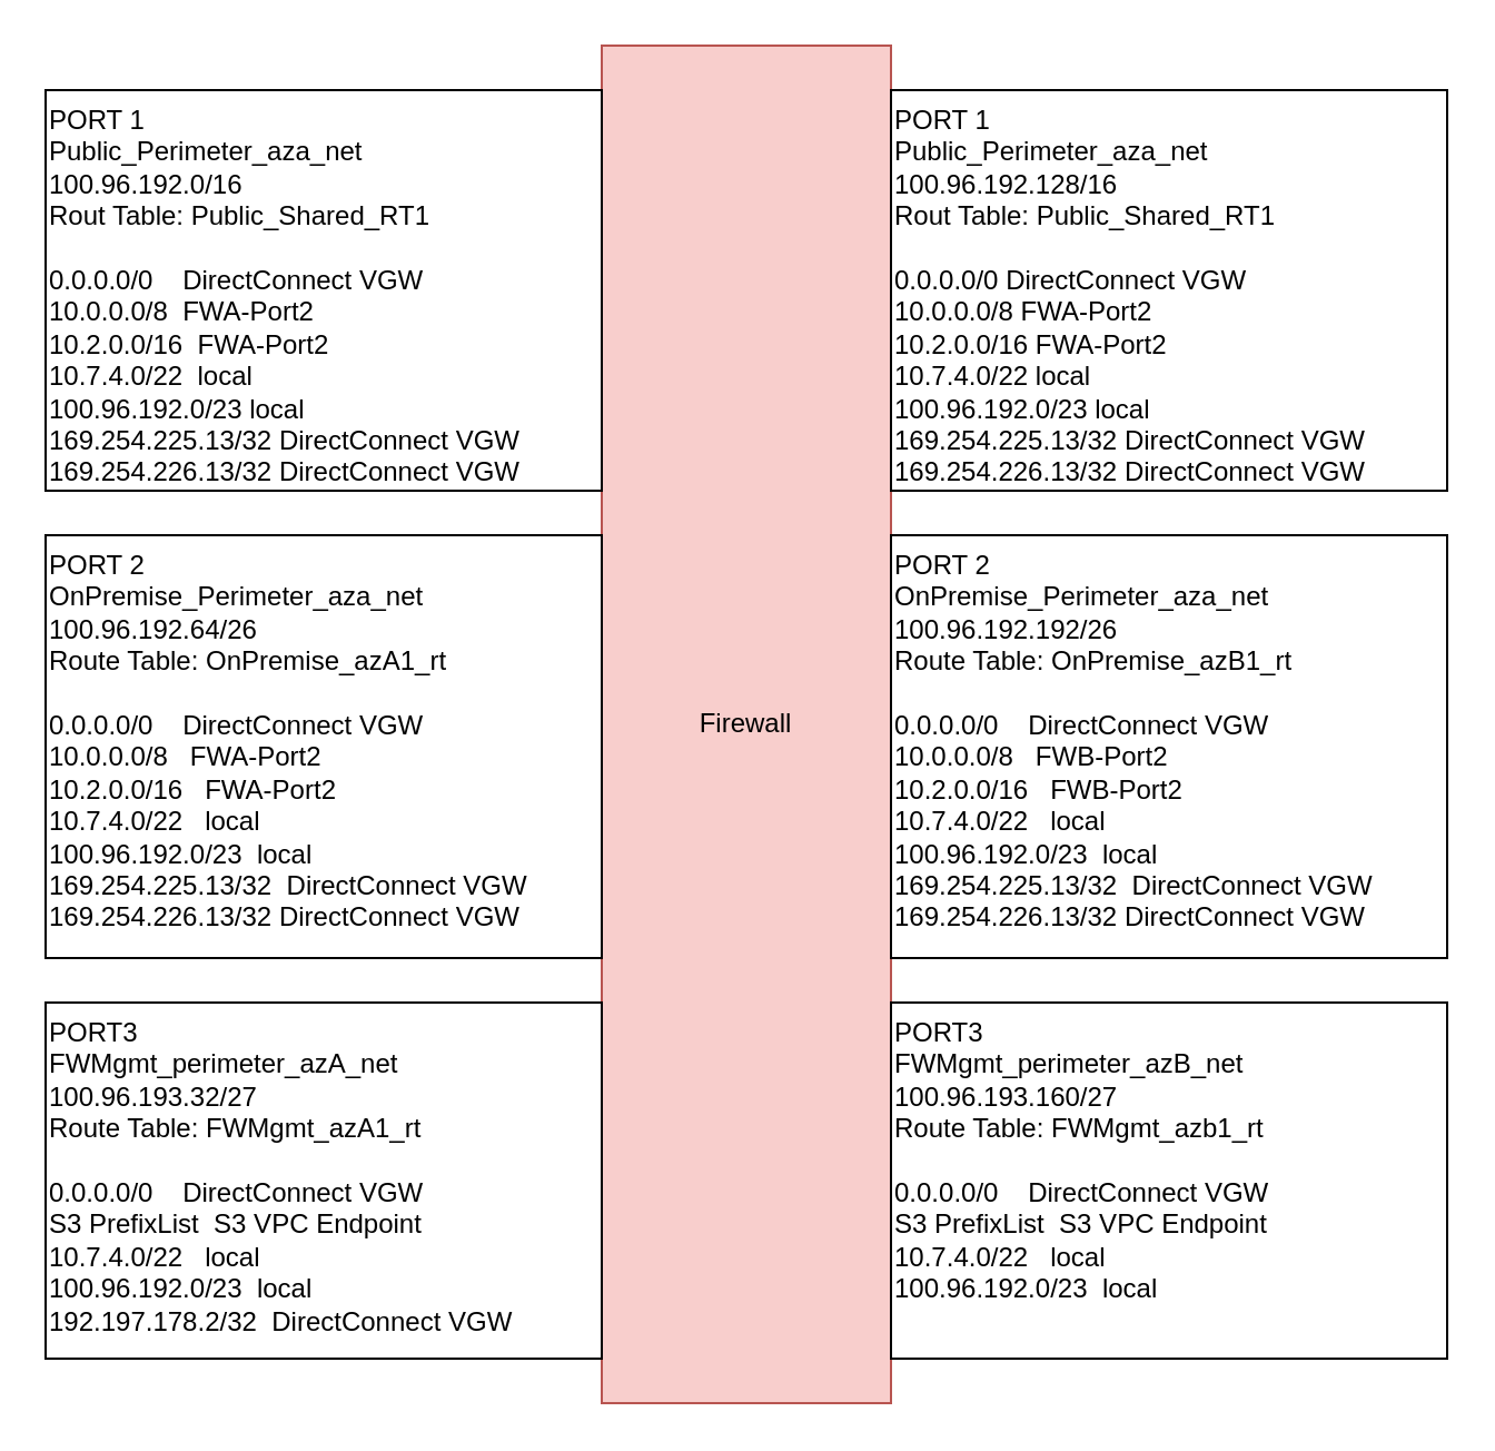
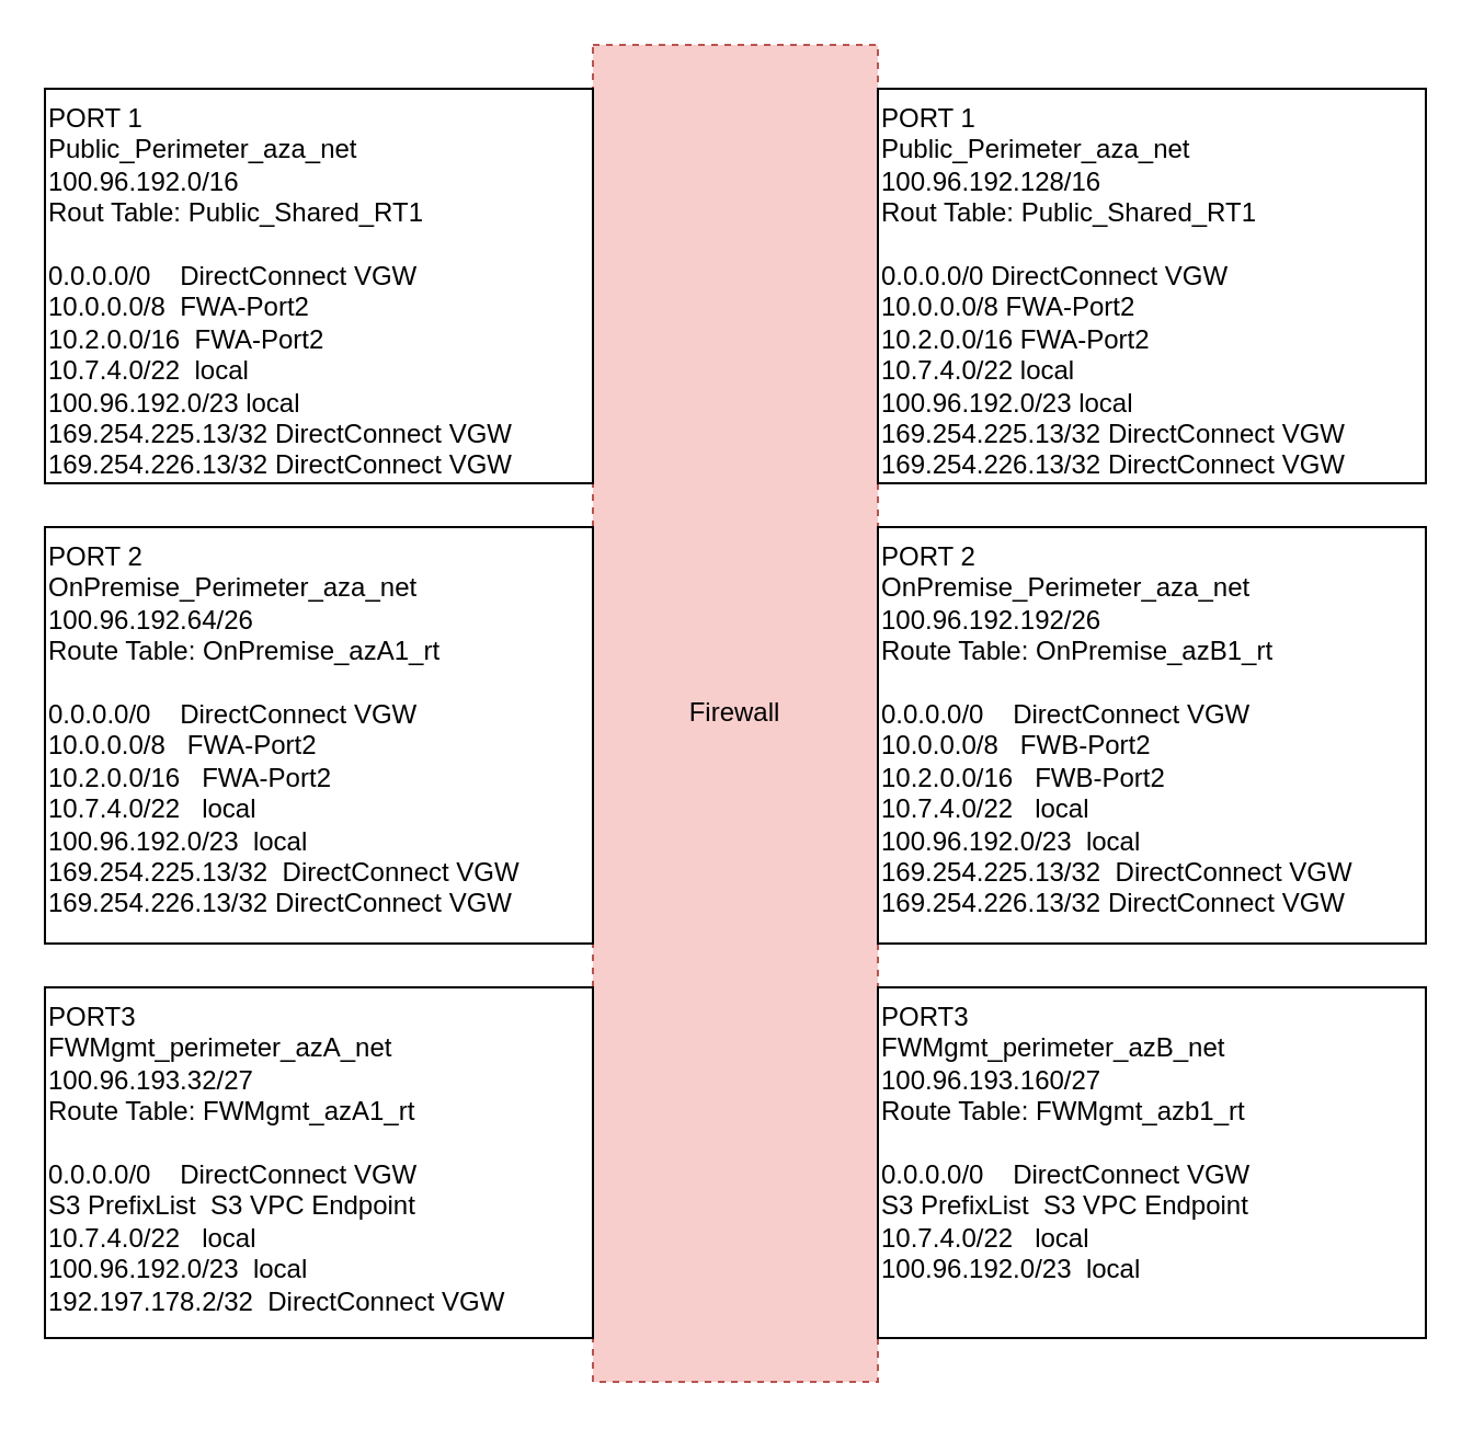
- <mxCell id="2" value="Firewall" style="rounded=0;whiteSpace=wrap;html=1;fillColor=#f8cecc;strokeColor=#b85450;" parent="1" vertex="1"><mxGeometry x="270" y="20" width="130" height="610" as="geometry" /></mxCell>
+ <mxCell id="2" value="Firewall" style="rounded=0;whiteSpace=wrap;html=1;fillColor=#f8cecc;strokeColor=#b85450;dashed=1;" parent="1" vertex="1"><mxGeometry x="270" y="20" width="130" height="610" as="geometry" /></mxCell>
